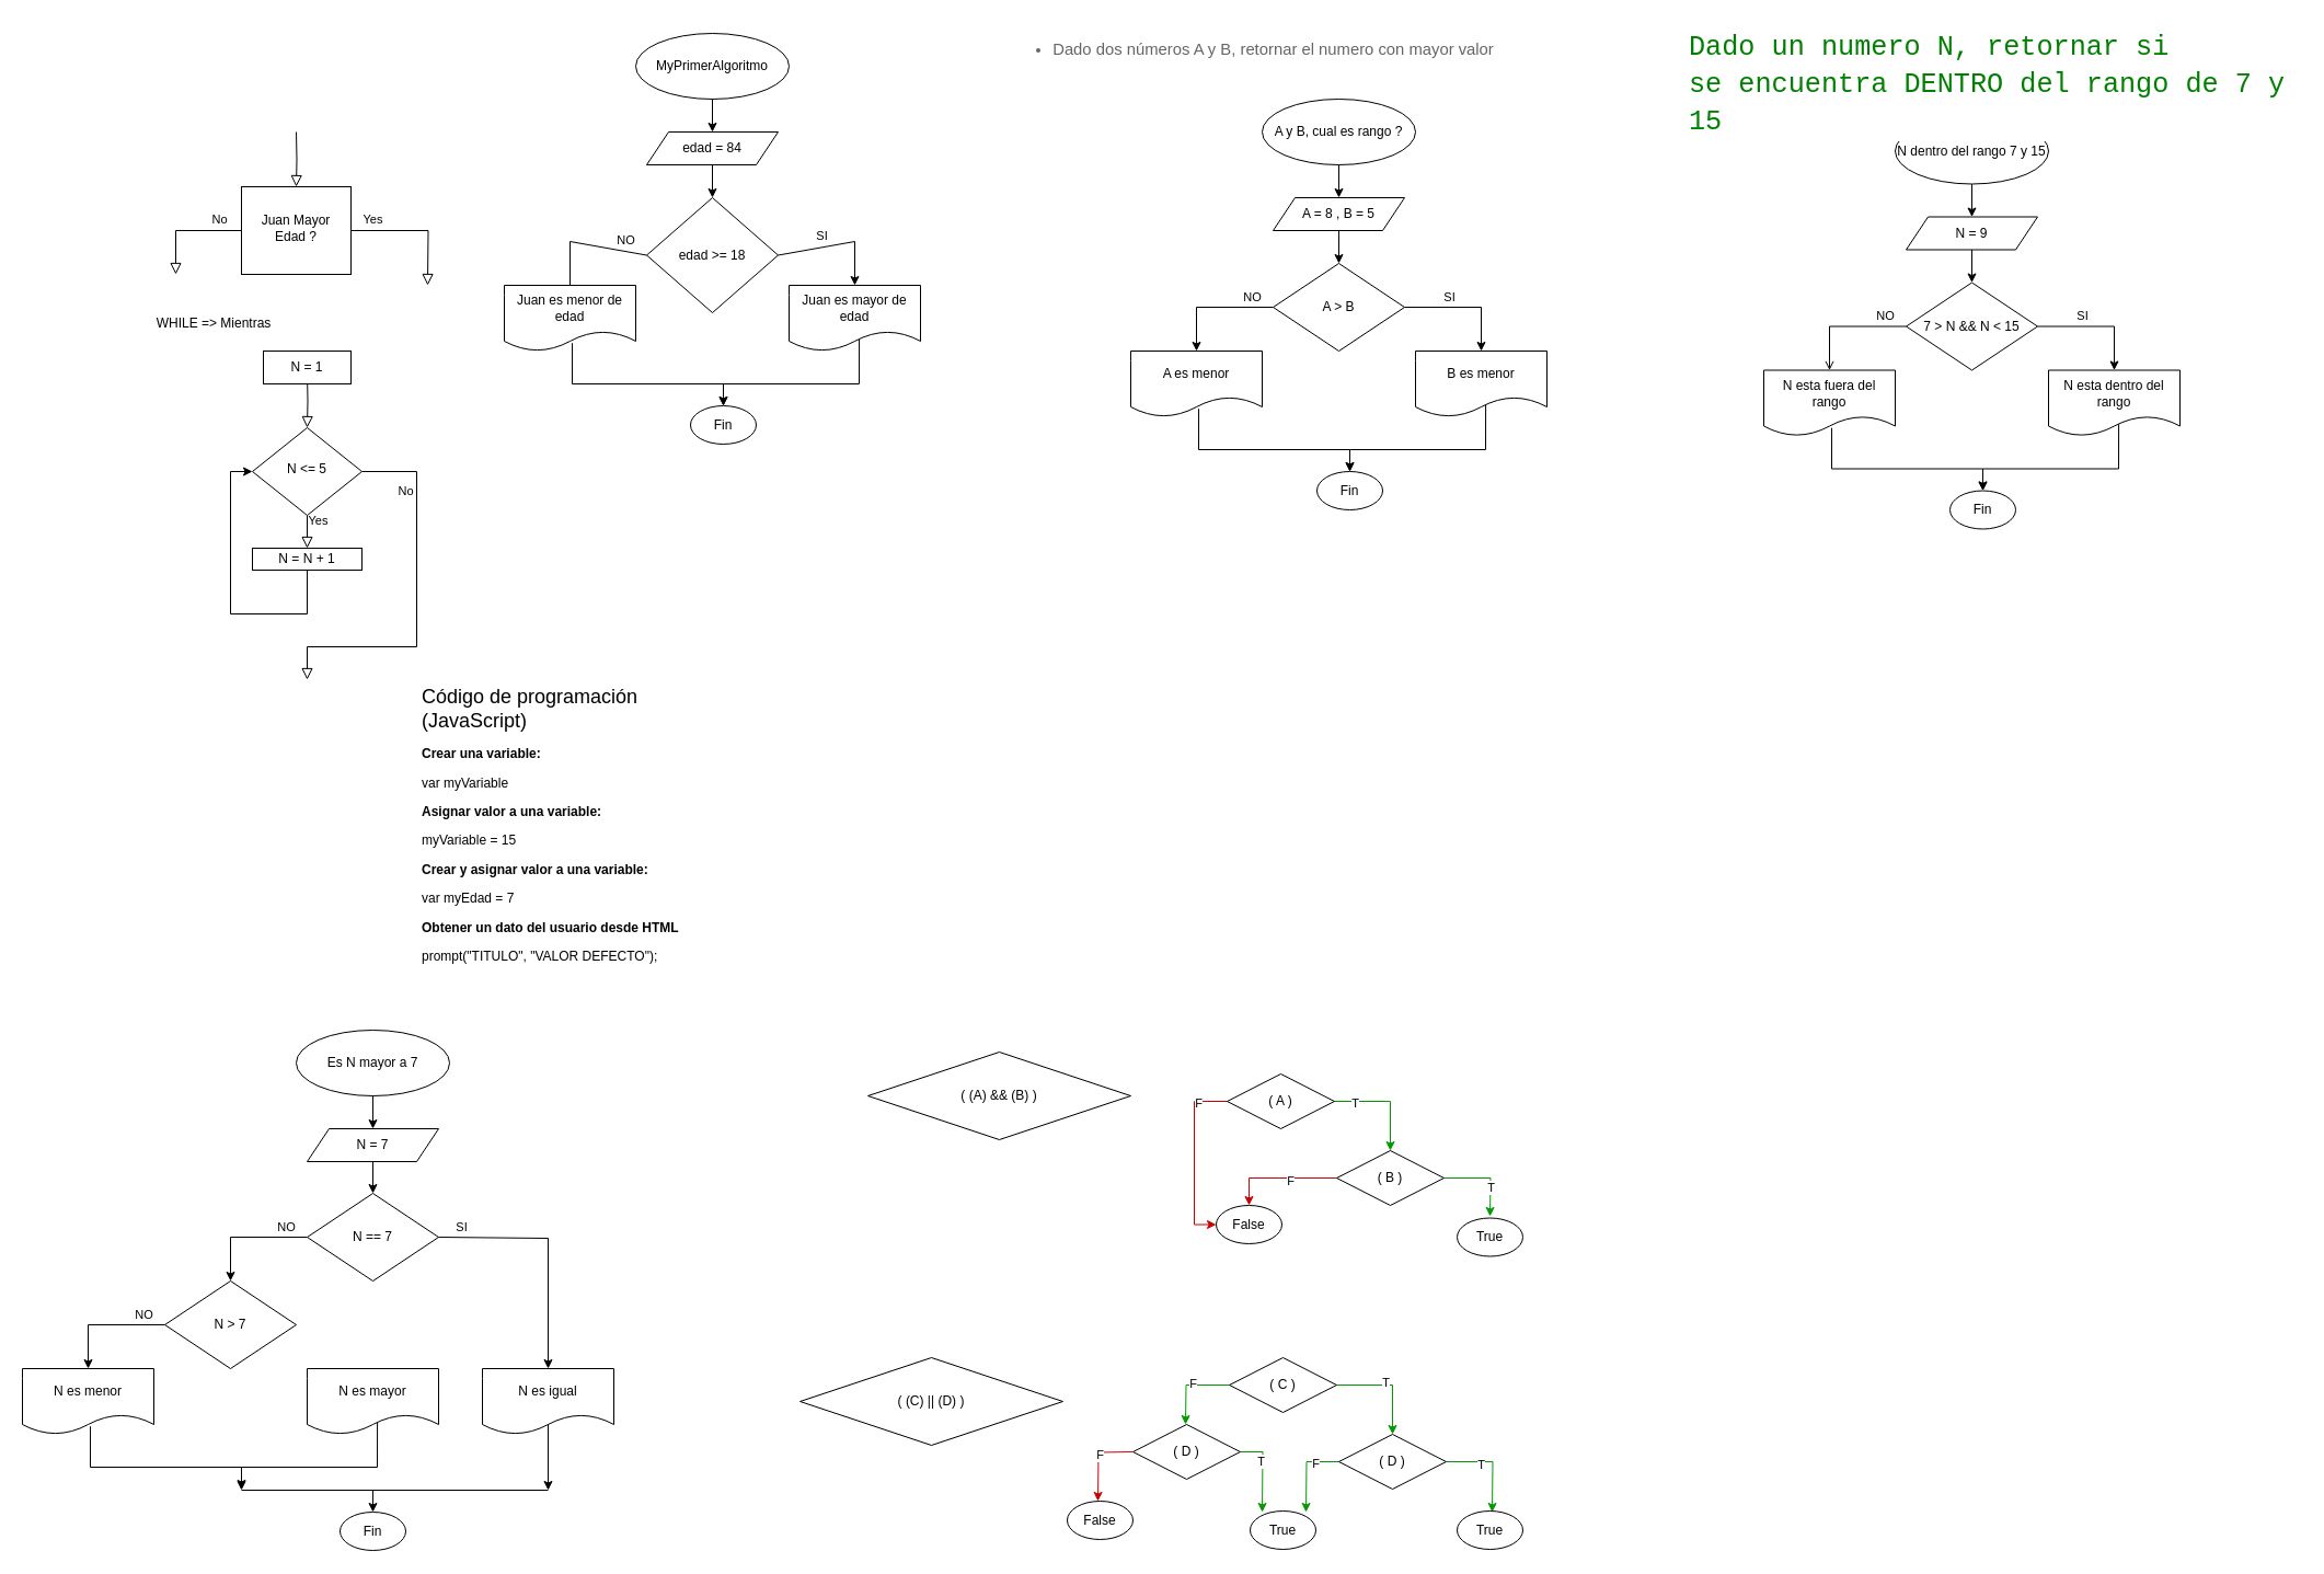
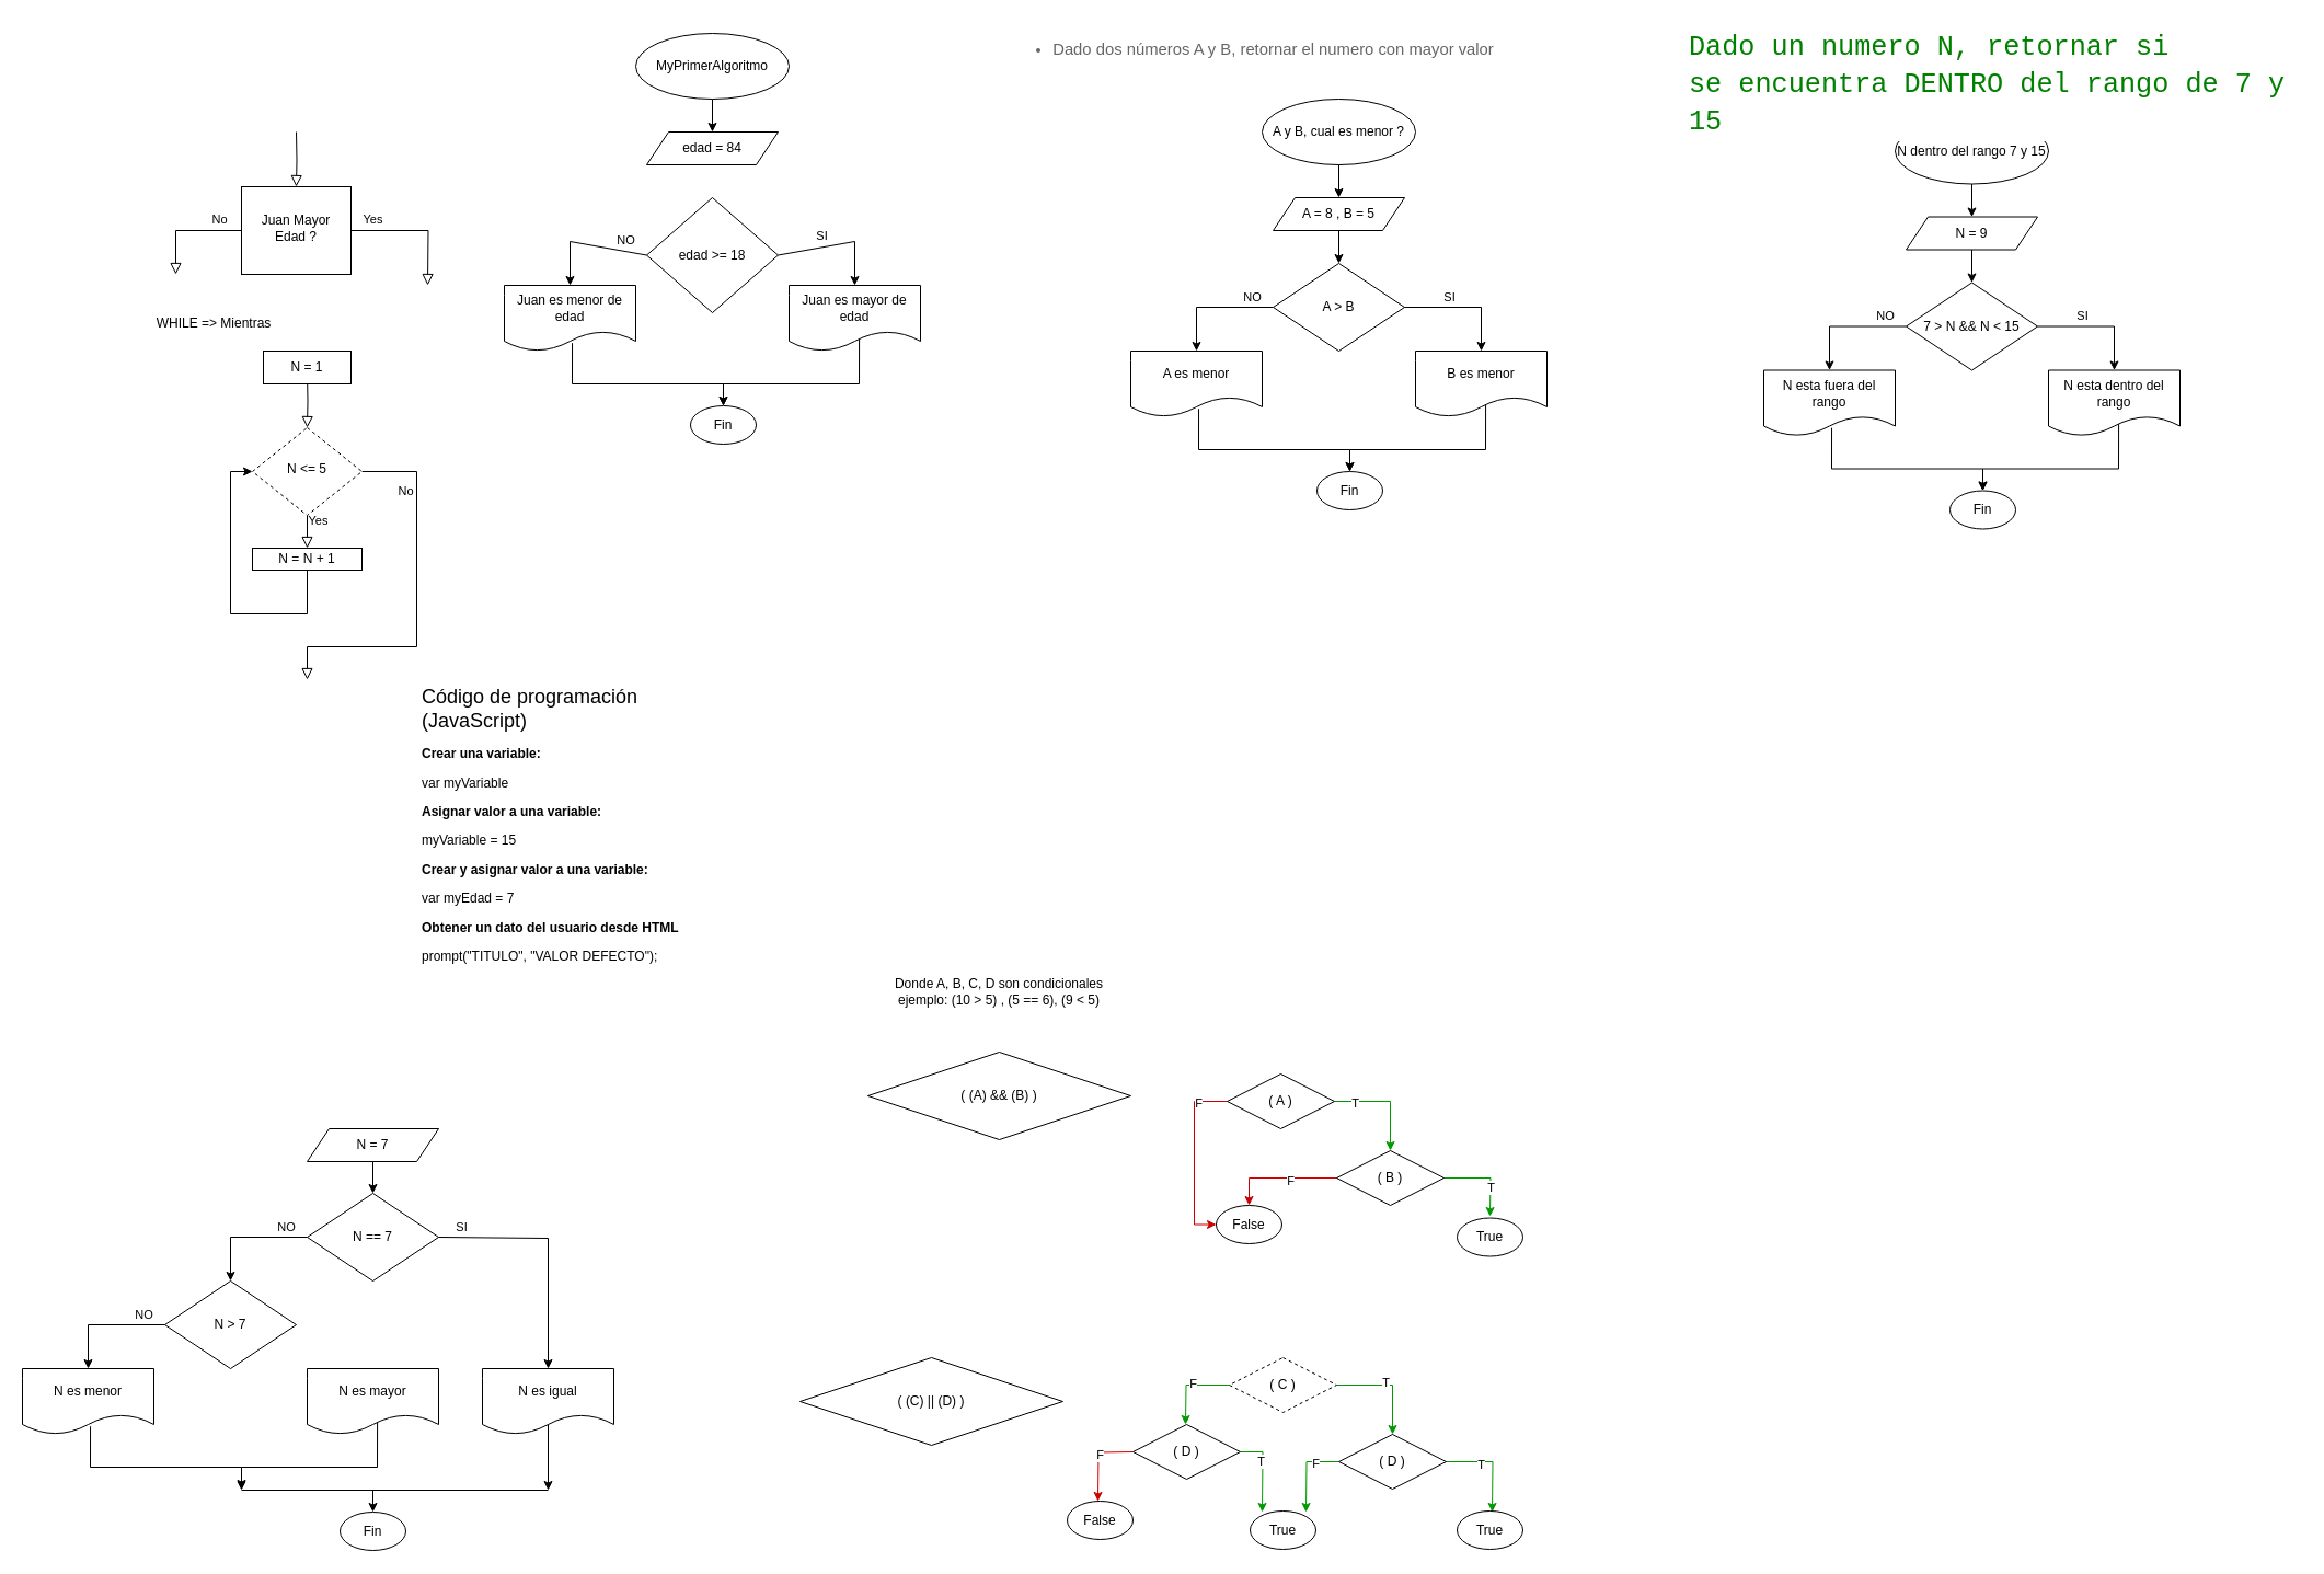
- <mxCell id="51" value="A y B, cual es rango ?" style="ellipse;whiteSpace=wrap;html=1;" parent="1" vertex="1"><mxGeometry x="1152" y="90" width="140" height="60" as="geometry" /></mxCell>
+ <mxCell id="51" value="A y B, cual es menor ?" style="ellipse;whiteSpace=wrap;html=1;" parent="1" vertex="1"><mxGeometry x="1152" y="90" width="140" height="60" as="geometry" /></mxCell>
- <mxCell id="21" value="" style="endArrow=classic;html=1;rounded=0;exitX=0.5;exitY=1;exitDx=0;exitDy=0;entryX=0.5;entryY=0;entryDx=0;entryDy=0;" parent="1" source="16" target="17" edge="1"><mxGeometry width="50" height="50" relative="1" as="geometry"><mxPoint x="640" y="160" as="sourcePoint" /><mxPoint x="640" y="190" as="targetPoint" /></mxGeometry></mxCell>
- <mxCell id="24" value="" style="endArrow=none;html=1;rounded=0;exitX=0;exitY=0.5;exitDx=0;exitDy=0;entryX=0.5;entryY=0;entryDx=0;entryDy=0;" parent="1" source="17" target="19" edge="1"><mxGeometry width="50" height="50" relative="1" as="geometry"><mxPoint x="720" y="230" as="sourcePoint" /><mxPoint x="790" y="270" as="targetPoint" /><Array as="points"><mxPoint x="520" y="220" /></Array></mxGeometry></mxCell>
+ <mxCell id="24" value="" style="endArrow=classic;html=1;rounded=0;exitX=0;exitY=0.5;exitDx=0;exitDy=0;entryX=0.5;entryY=0;entryDx=0;entryDy=0;" parent="1" source="17" target="19" edge="1"><mxGeometry width="50" height="50" relative="1" as="geometry"><mxPoint x="720" y="230" as="sourcePoint" /><mxPoint x="790" y="270" as="targetPoint" /><Array as="points"><mxPoint x="520" y="220" /></Array></mxGeometry></mxCell>
- <mxCell id="75" value="" style="endArrow=open;html=1;rounded=0;exitX=0;exitY=0.5;exitDx=0;exitDy=0;entryX=0.5;entryY=0;entryDx=0;entryDy=0;" parent="1" source="68" target="70" edge="1"><mxGeometry width="50" height="50" relative="1" as="geometry"><mxPoint x="1870" y="307.5" as="sourcePoint" /><mxPoint x="1940" y="347.5" as="targetPoint" /><Array as="points"><mxPoint x="1670" y="297.5" /></Array></mxGeometry></mxCell>
+ <mxCell id="75" value="" style="endArrow=classic;html=1;rounded=0;exitX=0;exitY=0.5;exitDx=0;exitDy=0;entryX=0.5;entryY=0;entryDx=0;entryDy=0;" parent="1" source="68" target="70" edge="1"><mxGeometry width="50" height="50" relative="1" as="geometry"><mxPoint x="1870" y="307.5" as="sourcePoint" /><mxPoint x="1940" y="347.5" as="targetPoint" /><Array as="points"><mxPoint x="1670" y="297.5" /></Array></mxGeometry></mxCell>
- <mxCell id="9" value="N &amp;lt;= 5" style="rhombus;whiteSpace=wrap;html=1;shadow=0;fontFamily=Helvetica;fontSize=12;align=center;strokeWidth=1;spacing=6;spacingTop=-4;" parent="1" vertex="1"><mxGeometry x="230" y="390" width="100" height="80" as="geometry" /></mxCell>
+ <mxCell id="9" value="N &amp;lt;= 5" style="rhombus;whiteSpace=wrap;html=1;shadow=0;fontFamily=Helvetica;fontSize=12;align=center;strokeWidth=1;spacing=6;spacingTop=-4;dashed=1;" parent="1" vertex="1"><mxGeometry x="230" y="390" width="100" height="80" as="geometry" /></mxCell>
+ <mxCell id="81" value="Donde A, B, C, D son condicionales ejemplo: (10 &amp;gt; 5) , (5 == 6), (9 &amp;lt; 5)" style="text;html=1;strokeColor=none;fillColor=none;align=center;verticalAlign=middle;whiteSpace=wrap;rounded=0;" vertex="1" parent="1"><mxGeometry x="802" y="890" width="220" height="30" as="geometry" /></mxCell>
- <mxCell id="29" value="Es N mayor a 7" style="ellipse;whiteSpace=wrap;html=1;" parent="1" vertex="1"><mxGeometry x="270" y="940" width="140" height="60" as="geometry" /></mxCell>
- <mxCell id="35" value="" style="endArrow=classic;html=1;rounded=0;exitX=0.5;exitY=1;exitDx=0;exitDy=0;entryX=0.5;entryY=0;entryDx=0;entryDy=0;" parent="1" source="29" target="31" edge="1"><mxGeometry width="50" height="50" relative="1" as="geometry"><mxPoint x="320" y="1130" as="sourcePoint" /><mxPoint x="370" y="1080" as="targetPoint" /></mxGeometry></mxCell>
- <mxCell id="97" value="( C )" style="rhombus;whiteSpace=wrap;html=1;" vertex="1" parent="1"><mxGeometry x="1122" y="1239" width="98" height="50" as="geometry" /></mxCell>
+ <mxCell id="97" value="( C )" style="rhombus;whiteSpace=wrap;html=1;dashed=1;" vertex="1" parent="1"><mxGeometry x="1122" y="1239" width="98" height="50" as="geometry" /></mxCell>
